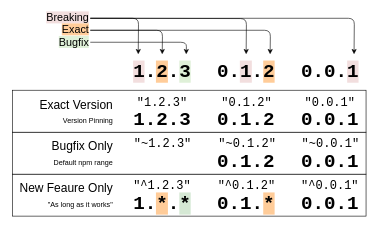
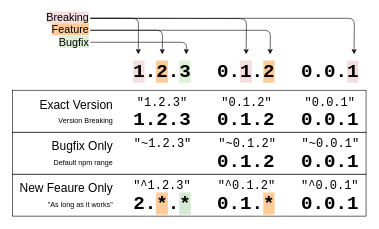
- <mxCell id="36" value="&lt;meta http-equiv=&quot;content-type&quot; content=&quot;text/html; charset=utf-8&quot; style=&quot;&quot;&gt;&lt;span style=&quot;font-family: Helvetica; font-size: 18px; font-style: normal; font-variant-ligatures: normal; font-variant-caps: normal; font-weight: 400; letter-spacing: normal; orphans: 2; text-indent: 0px; text-transform: none; widows: 2; word-spacing: 0px; -webkit-text-stroke-width: 0px; background-color: rgb(255, 204, 153); text-decoration-style: initial; text-decoration-color: initial; float: none; display: inline !important;&quot;&gt;Exact&lt;/span&gt;" style="text;html=1;strokeColor=none;fillColor=none;align=right;verticalAlign=middle;whiteSpace=wrap;rounded=0;labelBackgroundColor=none;fontFamily=Courier New;fontSize=18;" vertex="1" parent="1"><mxGeometry x="70" y="40" width="80" height="20" as="geometry" /></mxCell>
+ <mxCell id="36" value="&lt;meta http-equiv=&quot;content-type&quot; content=&quot;text/html; charset=utf-8&quot; style=&quot;&quot;&gt;&lt;span style=&quot;font-family: Helvetica; font-size: 18px; font-style: normal; font-variant-ligatures: normal; font-variant-caps: normal; font-weight: 400; letter-spacing: normal; orphans: 2; text-indent: 0px; text-transform: none; widows: 2; word-spacing: 0px; -webkit-text-stroke-width: 0px; background-color: rgb(255, 204, 153); text-decoration-style: initial; text-decoration-color: initial; float: none; display: inline !important;&quot;&gt;Feature&lt;/span&gt;" style="text;html=1;strokeColor=none;fillColor=none;align=right;verticalAlign=middle;whiteSpace=wrap;rounded=0;labelBackgroundColor=none;fontFamily=Courier New;fontSize=18;" vertex="1" parent="1"><mxGeometry x="70" y="40" width="80" height="20" as="geometry" /></mxCell>
- <mxCell id="5" value="Exact Version&lt;br&gt;&lt;font style=&quot;font-size: 12px&quot;&gt;Version Pinning&lt;/font&gt;" style="text;html=1;strokeColor=none;fillColor=none;align=right;verticalAlign=middle;whiteSpace=wrap;rounded=0;fontSize=20;" vertex="1" parent="1"><mxGeometry x="30" y="160" width="160" height="50" as="geometry" /></mxCell>
+ <mxCell id="5" value="Exact Version&lt;br&gt;&lt;font style=&quot;font-size: 12px&quot;&gt;Version Breaking&lt;/font&gt;" style="text;html=1;strokeColor=none;fillColor=none;align=right;verticalAlign=middle;whiteSpace=wrap;rounded=0;fontSize=20;" vertex="1" parent="1"><mxGeometry x="30" y="160" width="160" height="50" as="geometry" /></mxCell>
- <mxCell id="15" value="&lt;span&gt;1&lt;/span&gt;.&lt;span style=&quot;background-color: rgb(255 , 204 , 153)&quot;&gt;*&lt;/span&gt;.&lt;span style=&quot;background-color: rgb(213 , 232 , 212)&quot;&gt;*&lt;/span&gt;" style="text;html=1;strokeColor=none;fillColor=none;align=center;verticalAlign=middle;whiteSpace=wrap;rounded=0;fontSize=32;fontFamily=Courier New;fontStyle=1;labelBackgroundColor=none;" vertex="1" parent="1"><mxGeometry x="210" y="320" width="120" height="40" as="geometry" /></mxCell>
+ <mxCell id="15" value="&lt;span&gt;2&lt;/span&gt;.&lt;span style=&quot;background-color: rgb(255 , 204 , 153)&quot;&gt;*&lt;/span&gt;.&lt;span style=&quot;background-color: rgb(213 , 232 , 212)&quot;&gt;*&lt;/span&gt;" style="text;html=1;strokeColor=none;fillColor=none;align=center;verticalAlign=middle;whiteSpace=wrap;rounded=0;fontSize=32;fontFamily=Courier New;fontStyle=1;labelBackgroundColor=none;" vertex="1" parent="1"><mxGeometry x="210" y="320" width="120" height="40" as="geometry" /></mxCell>
